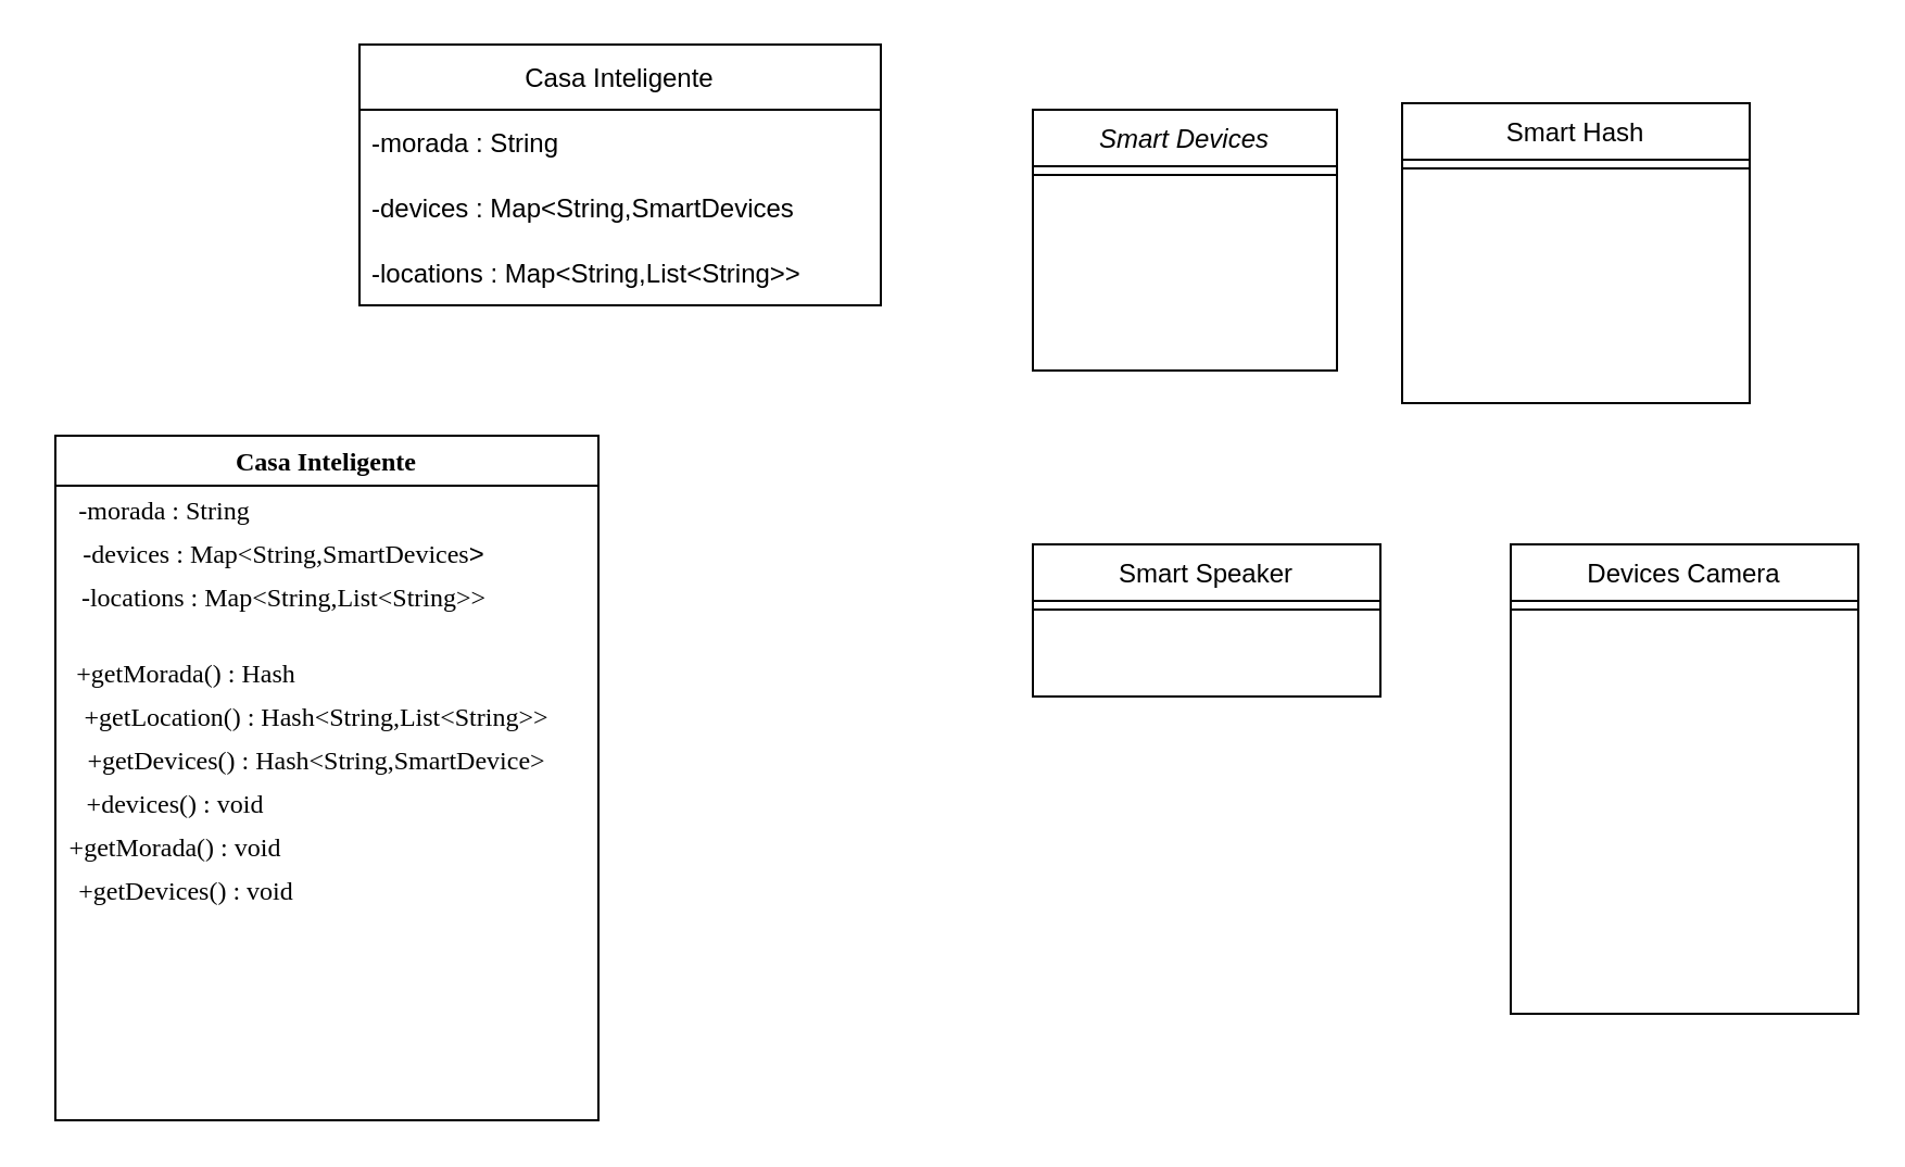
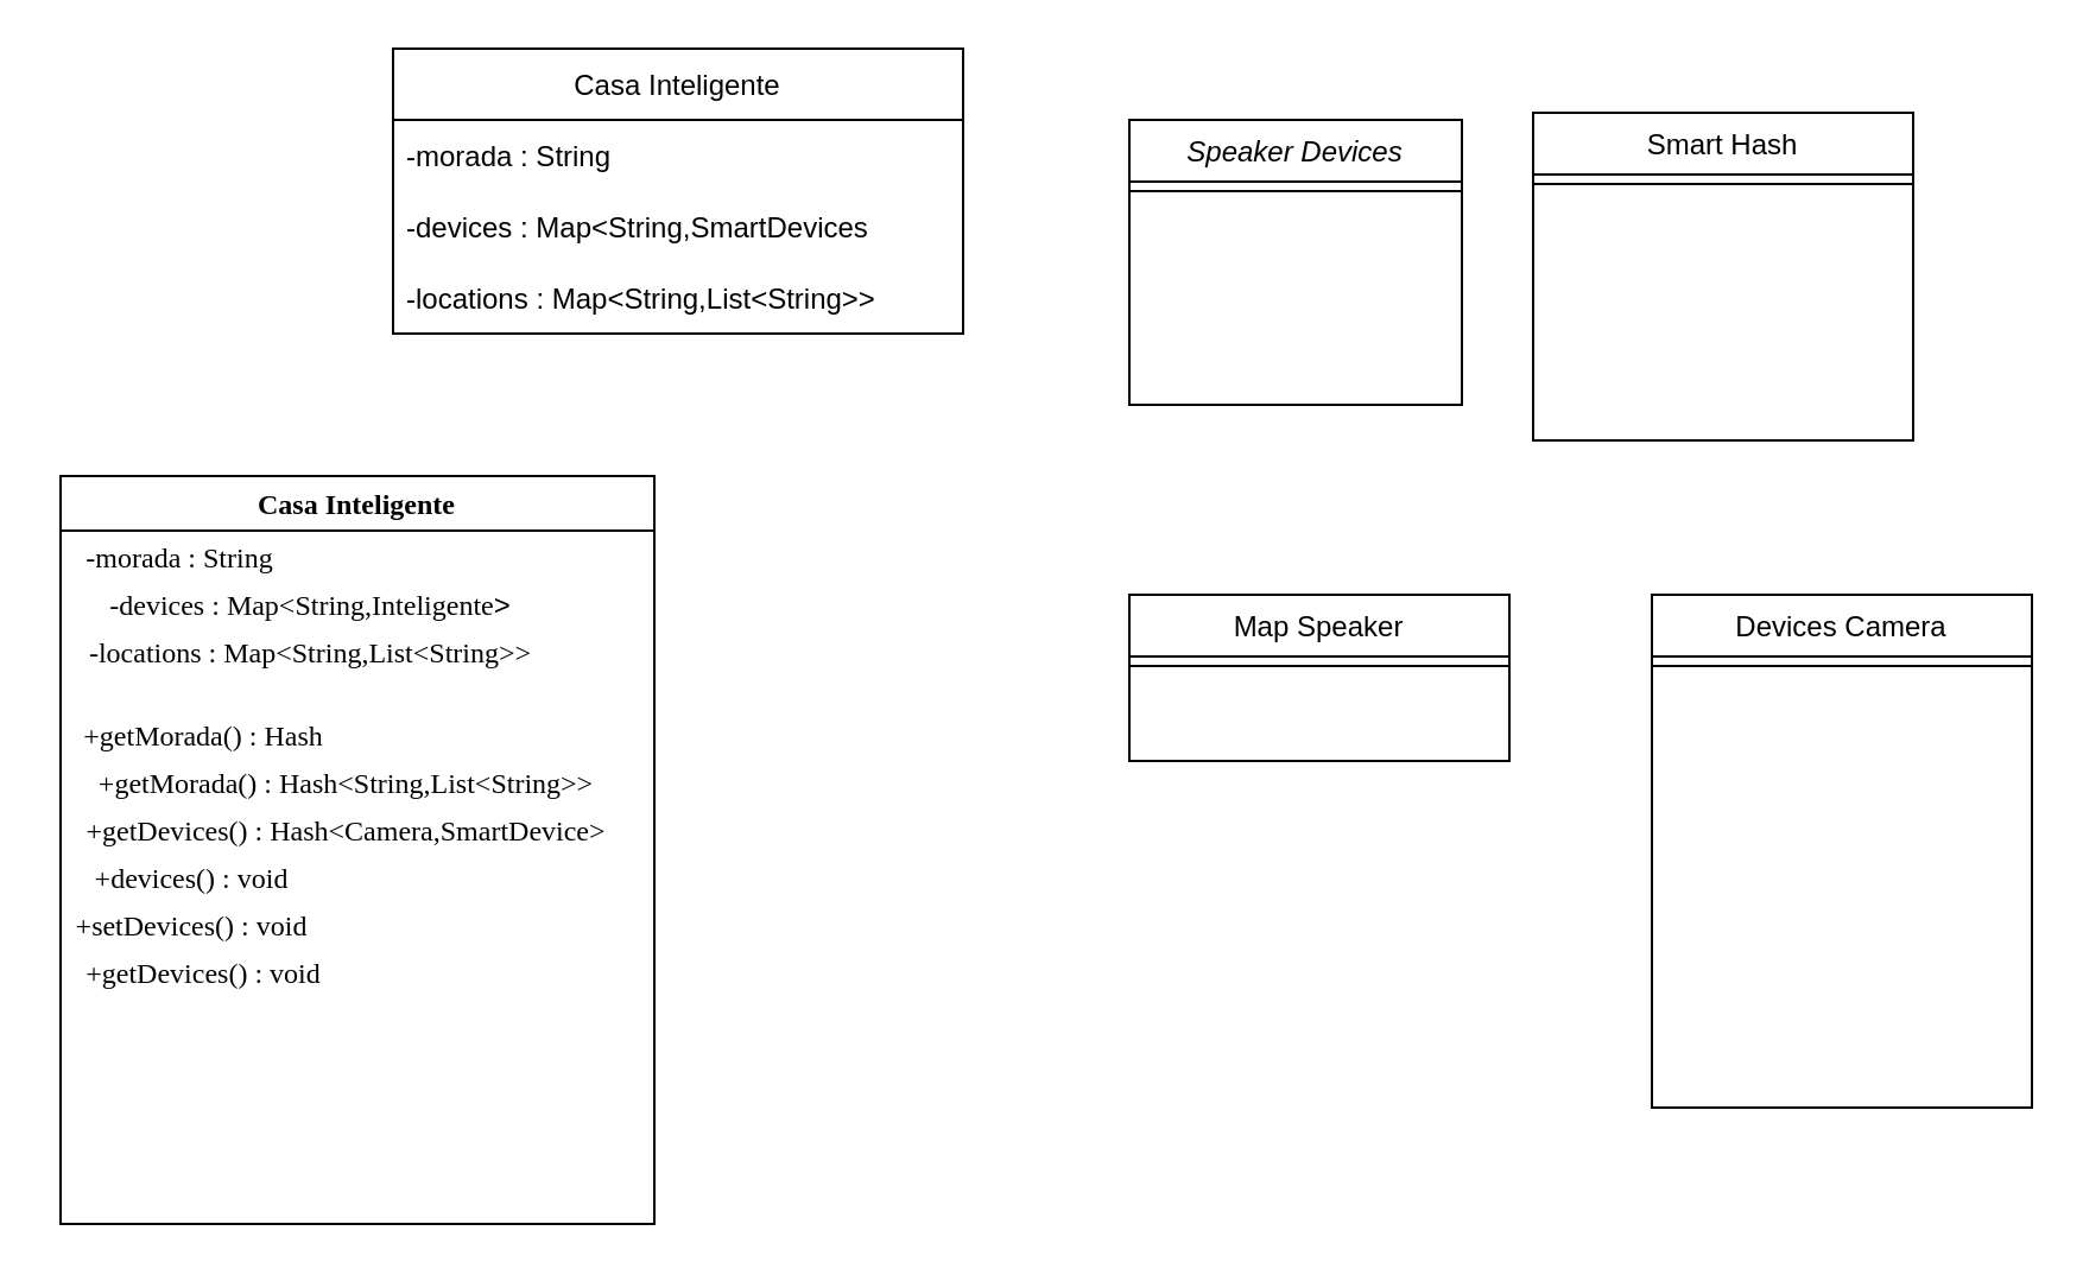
- <mxCell id="2" value="Smart Devices" style="swimlane;fontStyle=2;align=center;verticalAlign=top;childLayout=stackLayout;horizontal=1;startSize=26;horizontalStack=0;resizeParent=1;resizeLast=0;collapsible=1;marginBottom=0;rounded=0;shadow=0;strokeWidth=1;" parent="1" vertex="1"><mxGeometry x="475" y="50" width="140" height="120" as="geometry"><mxRectangle x="230" y="140" width="160" height="26" as="alternateBounds" /></mxGeometry></mxCell>
+ <mxCell id="2" value="Speaker Devices" style="swimlane;fontStyle=2;align=center;verticalAlign=top;childLayout=stackLayout;horizontal=1;startSize=26;horizontalStack=0;resizeParent=1;resizeLast=0;collapsible=1;marginBottom=0;rounded=0;shadow=0;strokeWidth=1;" parent="1" vertex="1"><mxGeometry x="475" y="50" width="140" height="120" as="geometry"><mxRectangle x="230" y="140" width="160" height="26" as="alternateBounds" /></mxGeometry></mxCell>
- <mxCell id="16" value="&lt;font face=&quot;Verdana&quot;&gt;-devices : Map&amp;lt;String,SmartDevices&lt;/font&gt;&amp;gt;" style="text;html=1;align=center;verticalAlign=middle;resizable=0;points=[];autosize=1;strokeColor=none;fillColor=none;" vertex="1" parent="14"><mxGeometry x="-5" y="45" width="220" height="20" as="geometry" /></mxCell>
+ <mxCell id="16" value="&lt;font face=&quot;Verdana&quot;&gt;-devices : Map&amp;lt;String,Inteligente&lt;/font&gt;&amp;gt;" style="text;html=1;align=center;verticalAlign=middle;resizable=0;points=[];autosize=1;strokeColor=none;fillColor=none;" vertex="1" parent="14"><mxGeometry x="-5" y="45" width="220" height="20" as="geometry" /></mxCell>
- <mxCell id="6" value="Smart Speaker" style="swimlane;fontStyle=0;align=center;verticalAlign=top;childLayout=stackLayout;horizontal=1;startSize=26;horizontalStack=0;resizeParent=1;resizeLast=0;collapsible=1;marginBottom=0;rounded=0;shadow=0;strokeWidth=1;" parent="1" vertex="1"><mxGeometry x="475" y="250" width="160" height="70" as="geometry"><mxRectangle x="400" y="300" width="170" height="26" as="alternateBounds" /></mxGeometry></mxCell>
+ <mxCell id="6" value="Map Speaker" style="swimlane;fontStyle=0;align=center;verticalAlign=top;childLayout=stackLayout;horizontal=1;startSize=26;horizontalStack=0;resizeParent=1;resizeLast=0;collapsible=1;marginBottom=0;rounded=0;shadow=0;strokeWidth=1;" parent="1" vertex="1"><mxGeometry x="475" y="250" width="160" height="70" as="geometry"><mxRectangle x="400" y="300" width="170" height="26" as="alternateBounds" /></mxGeometry></mxCell>
- <mxCell id="19" value="+getLocation() : Hash&amp;lt;String,List&amp;lt;String&amp;gt;&amp;gt;" style="text;html=1;align=center;verticalAlign=middle;resizable=0;points=[];autosize=1;strokeColor=none;fillColor=none;fontFamily=Verdana;" vertex="1" parent="14"><mxGeometry x="-5" y="120" width="250" height="20" as="geometry" /></mxCell>
+ <mxCell id="19" value="+getMorada() : Hash&amp;lt;String,List&amp;lt;String&amp;gt;&amp;gt;" style="text;html=1;align=center;verticalAlign=middle;resizable=0;points=[];autosize=1;strokeColor=none;fillColor=none;fontFamily=Verdana;" vertex="1" parent="14"><mxGeometry x="-5" y="120" width="250" height="20" as="geometry" /></mxCell>
- <mxCell id="20" value="+getDevices() : Hash&amp;lt;String,SmartDevice&amp;gt;" style="text;html=1;align=center;verticalAlign=middle;resizable=0;points=[];autosize=1;strokeColor=none;fillColor=none;fontFamily=Verdana;" vertex="1" parent="14"><mxGeometry x="-5" y="140" width="250" height="20" as="geometry" /></mxCell>
+ <mxCell id="20" value="+getDevices() : Hash&amp;lt;Camera,SmartDevice&amp;gt;" style="text;html=1;align=center;verticalAlign=middle;resizable=0;points=[];autosize=1;strokeColor=none;fillColor=none;fontFamily=Verdana;" vertex="1" parent="14"><mxGeometry x="-5" y="140" width="250" height="20" as="geometry" /></mxCell>
- <mxCell id="22" value="+getMorada() : void" style="text;html=1;align=center;verticalAlign=middle;resizable=0;points=[];autosize=1;strokeColor=none;fillColor=none;fontFamily=Verdana;" vertex="1" parent="14"><mxGeometry x="-5" y="180" width="120" height="20" as="geometry" /></mxCell>
+ <mxCell id="22" value="+setDevices() : void" style="text;html=1;align=center;verticalAlign=middle;resizable=0;points=[];autosize=1;strokeColor=none;fillColor=none;fontFamily=Verdana;" vertex="1" parent="14"><mxGeometry x="-5" y="180" width="120" height="20" as="geometry" /></mxCell>
